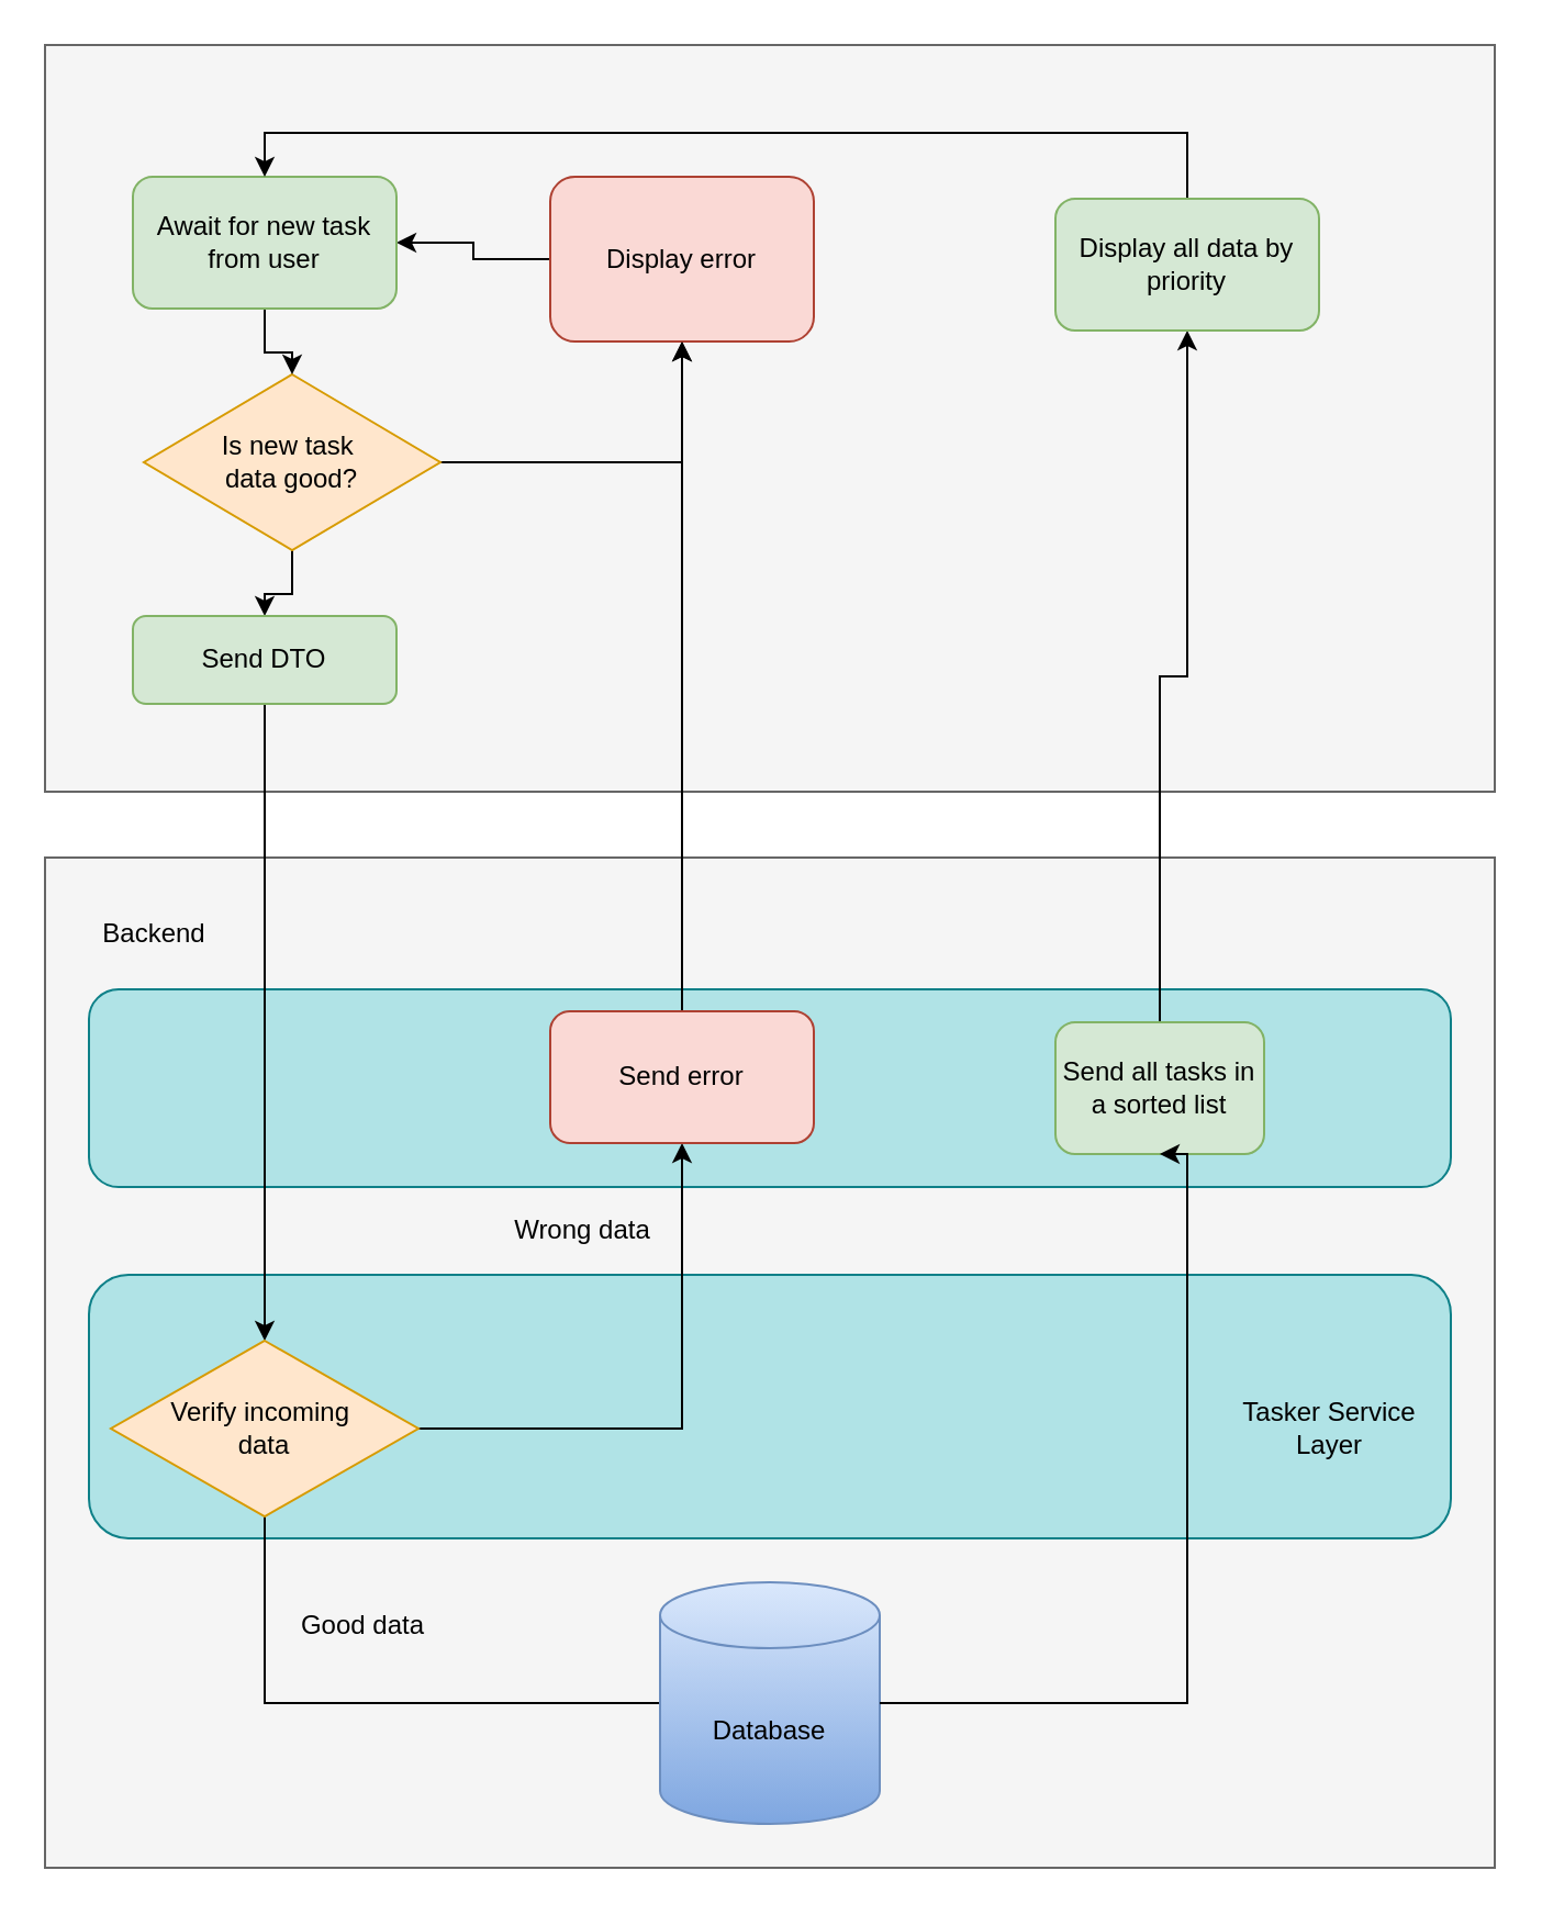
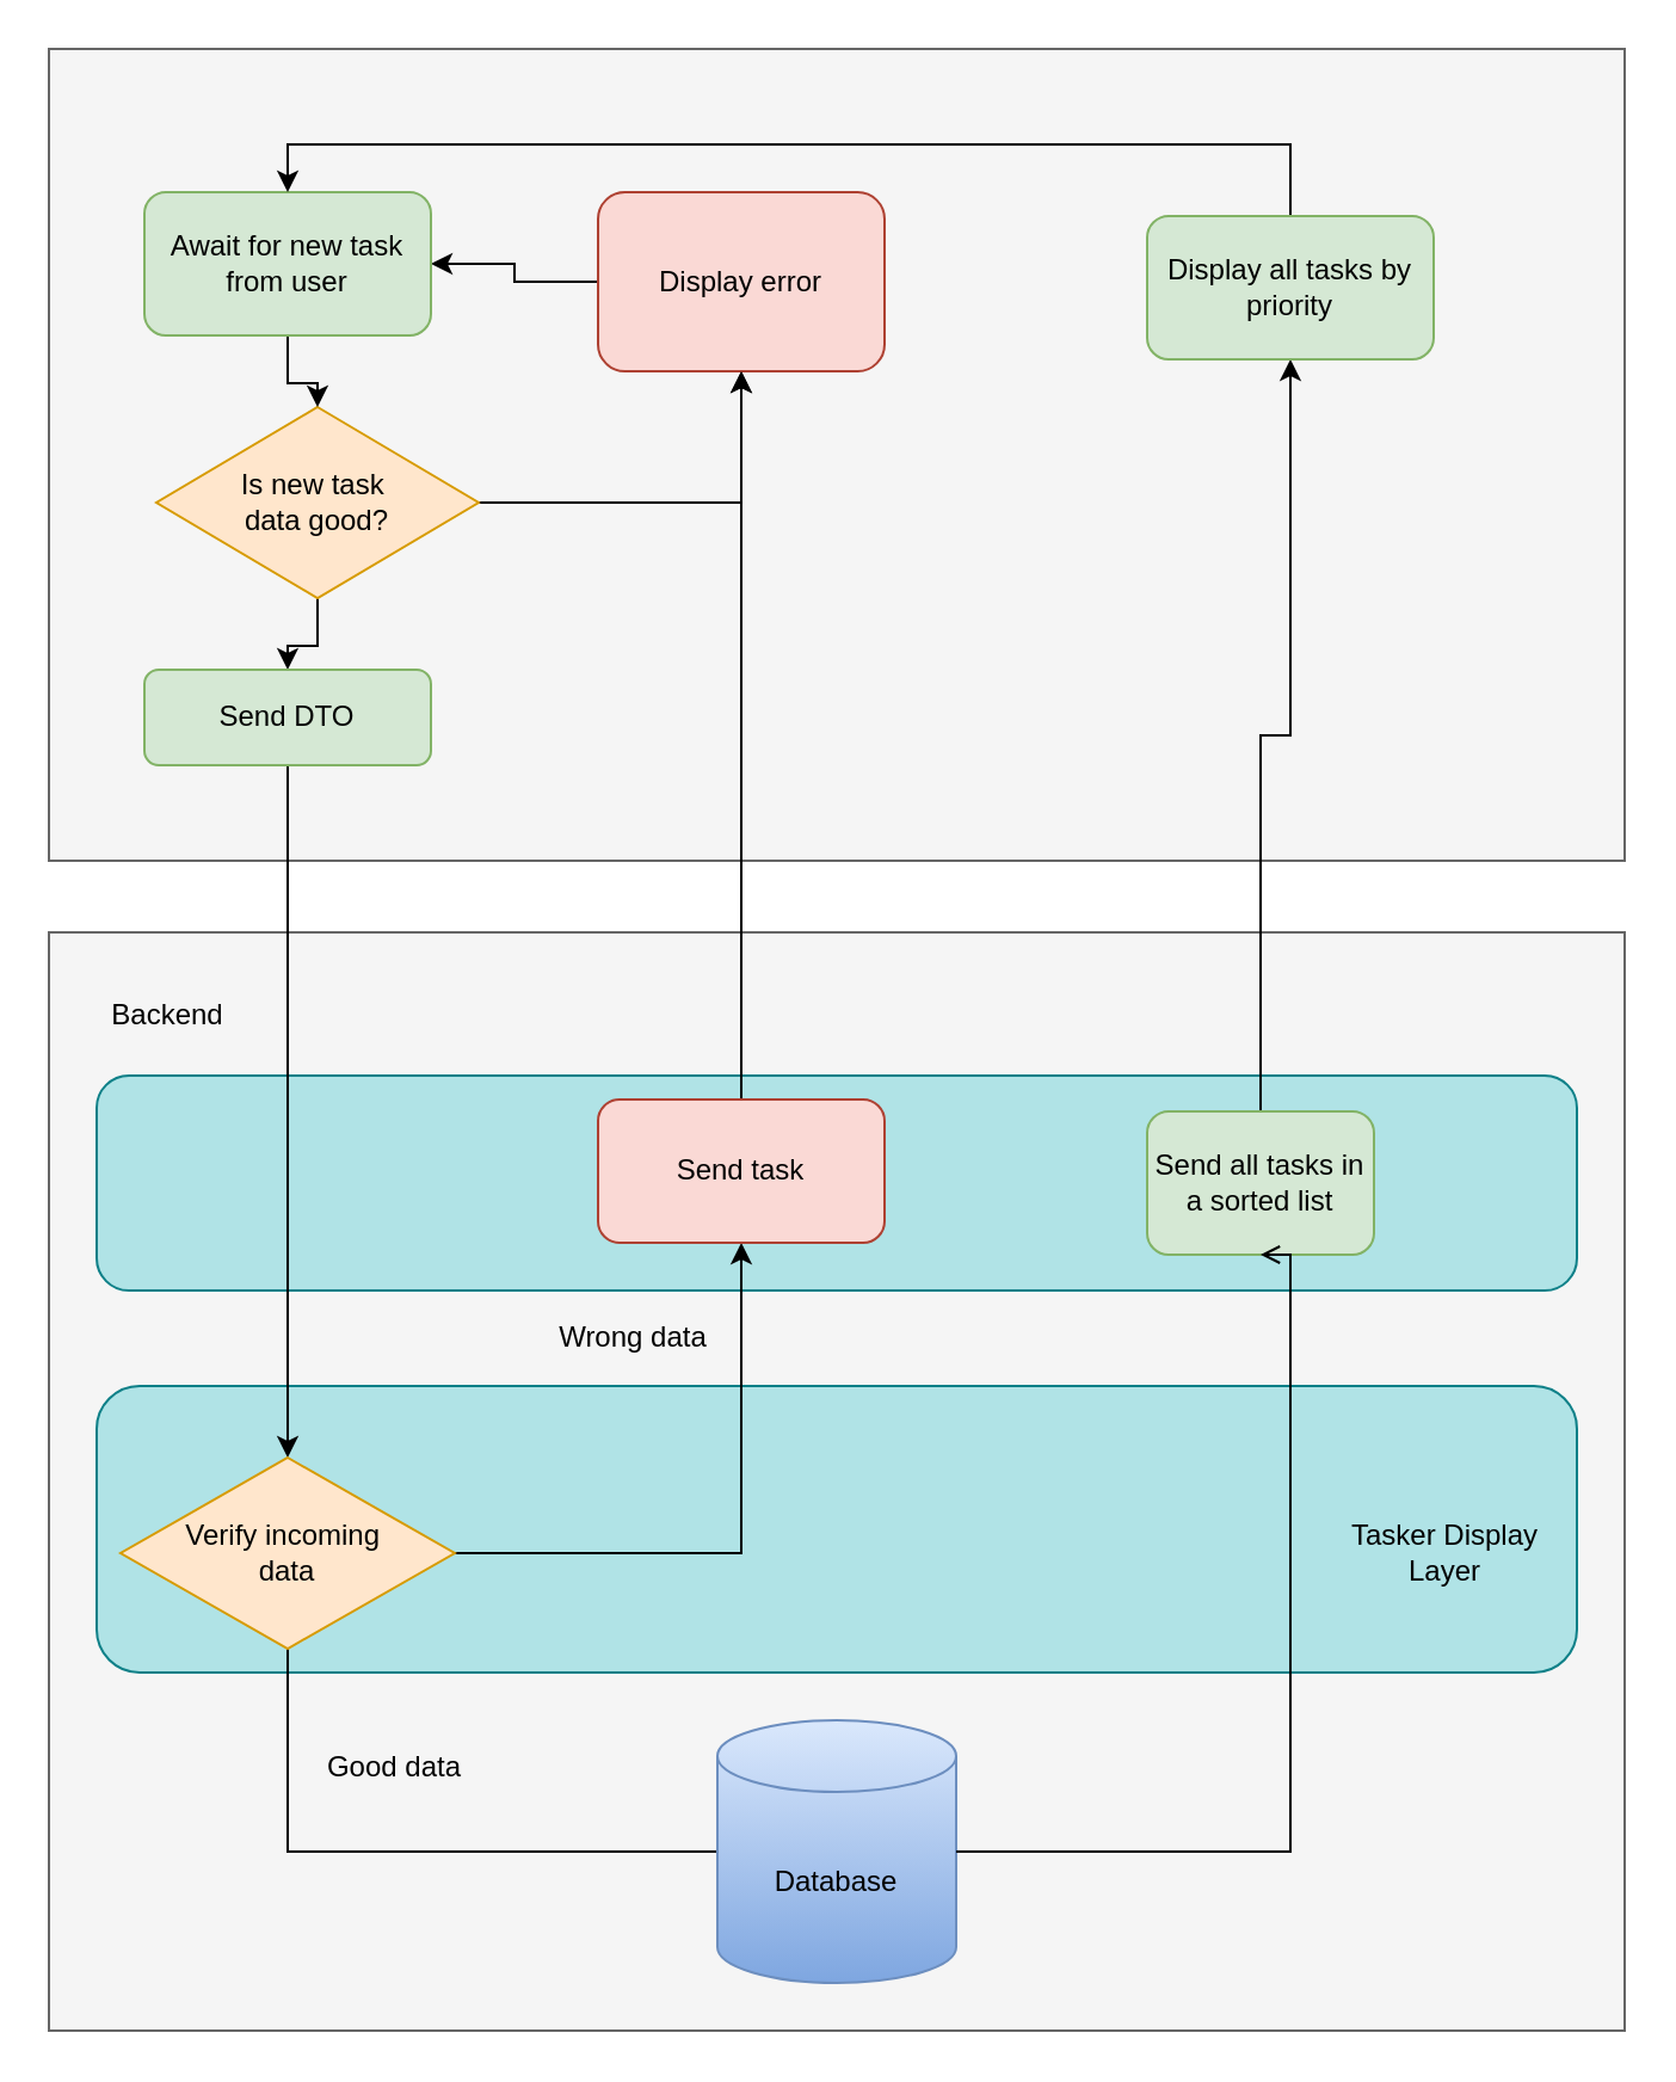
- <mxCell id="24" value="Display all data by priority" style="rounded=1;whiteSpace=wrap;html=1;fillColor=#d5e8d4;strokeColor=#82b366;" parent="1" vertex="1"><mxGeometry x="480" y="90" width="120" height="60" as="geometry" /></mxCell>
+ <mxCell id="24" value="Display all tasks by priority" style="rounded=1;whiteSpace=wrap;html=1;fillColor=#d5e8d4;strokeColor=#82b366;" parent="1" vertex="1"><mxGeometry x="480" y="90" width="120" height="60" as="geometry" /></mxCell>
- <mxCell id="20" value="Send error" style="rounded=1;whiteSpace=wrap;html=1;fillColor=#fad9d5;strokeColor=#ae4132;" parent="1" vertex="1"><mxGeometry x="250" y="460" width="120" height="60" as="geometry" /></mxCell>
+ <mxCell id="20" value="Send task" style="rounded=1;whiteSpace=wrap;html=1;fillColor=#fad9d5;strokeColor=#ae4132;" parent="1" vertex="1"><mxGeometry x="250" y="460" width="120" height="60" as="geometry" /></mxCell>
- <mxCell id="29" style="edgeStyle=orthogonalEdgeStyle;rounded=0;orthogonalLoop=1;jettySize=auto;html=1;entryX=0.5;entryY=1;entryDx=0;entryDy=0;exitX=1;exitY=0.5;exitDx=0;exitDy=0;exitPerimeter=0;" parent="1" source="28" target="22" edge="1"><mxGeometry relative="1" as="geometry"><mxPoint x="130" y="700" as="sourcePoint" /><mxPoint x="330" y="790" as="targetPoint" /><Array as="points"><mxPoint x="540" y="775" /></Array></mxGeometry></mxCell>
+ <mxCell id="29" style="edgeStyle=orthogonalEdgeStyle;rounded=0;orthogonalLoop=1;jettySize=auto;html=1;entryX=0.5;entryY=1;entryDx=0;entryDy=0;exitX=1;exitY=0.5;exitDx=0;exitDy=0;exitPerimeter=0;endArrow=open;" parent="1" source="28" target="22" edge="1"><mxGeometry relative="1" as="geometry"><mxPoint x="130" y="700" as="sourcePoint" /><mxPoint x="330" y="790" as="targetPoint" /><Array as="points"><mxPoint x="540" y="775" /></Array></mxGeometry></mxCell>
- <mxCell id="27" value="&lt;div&gt;Tasker Service Layer&lt;br&gt;&lt;/div&gt;" style="text;html=1;align=center;verticalAlign=middle;whiteSpace=wrap;rounded=0;" parent="1" vertex="1"><mxGeometry x="560" y="635" width="90" height="30" as="geometry" /></mxCell>
+ <mxCell id="27" value="&lt;div&gt;Tasker Display Layer&lt;br&gt;&lt;/div&gt;" style="text;html=1;align=center;verticalAlign=middle;whiteSpace=wrap;rounded=0;" parent="1" vertex="1"><mxGeometry x="560" y="635" width="90" height="30" as="geometry" /></mxCell>
